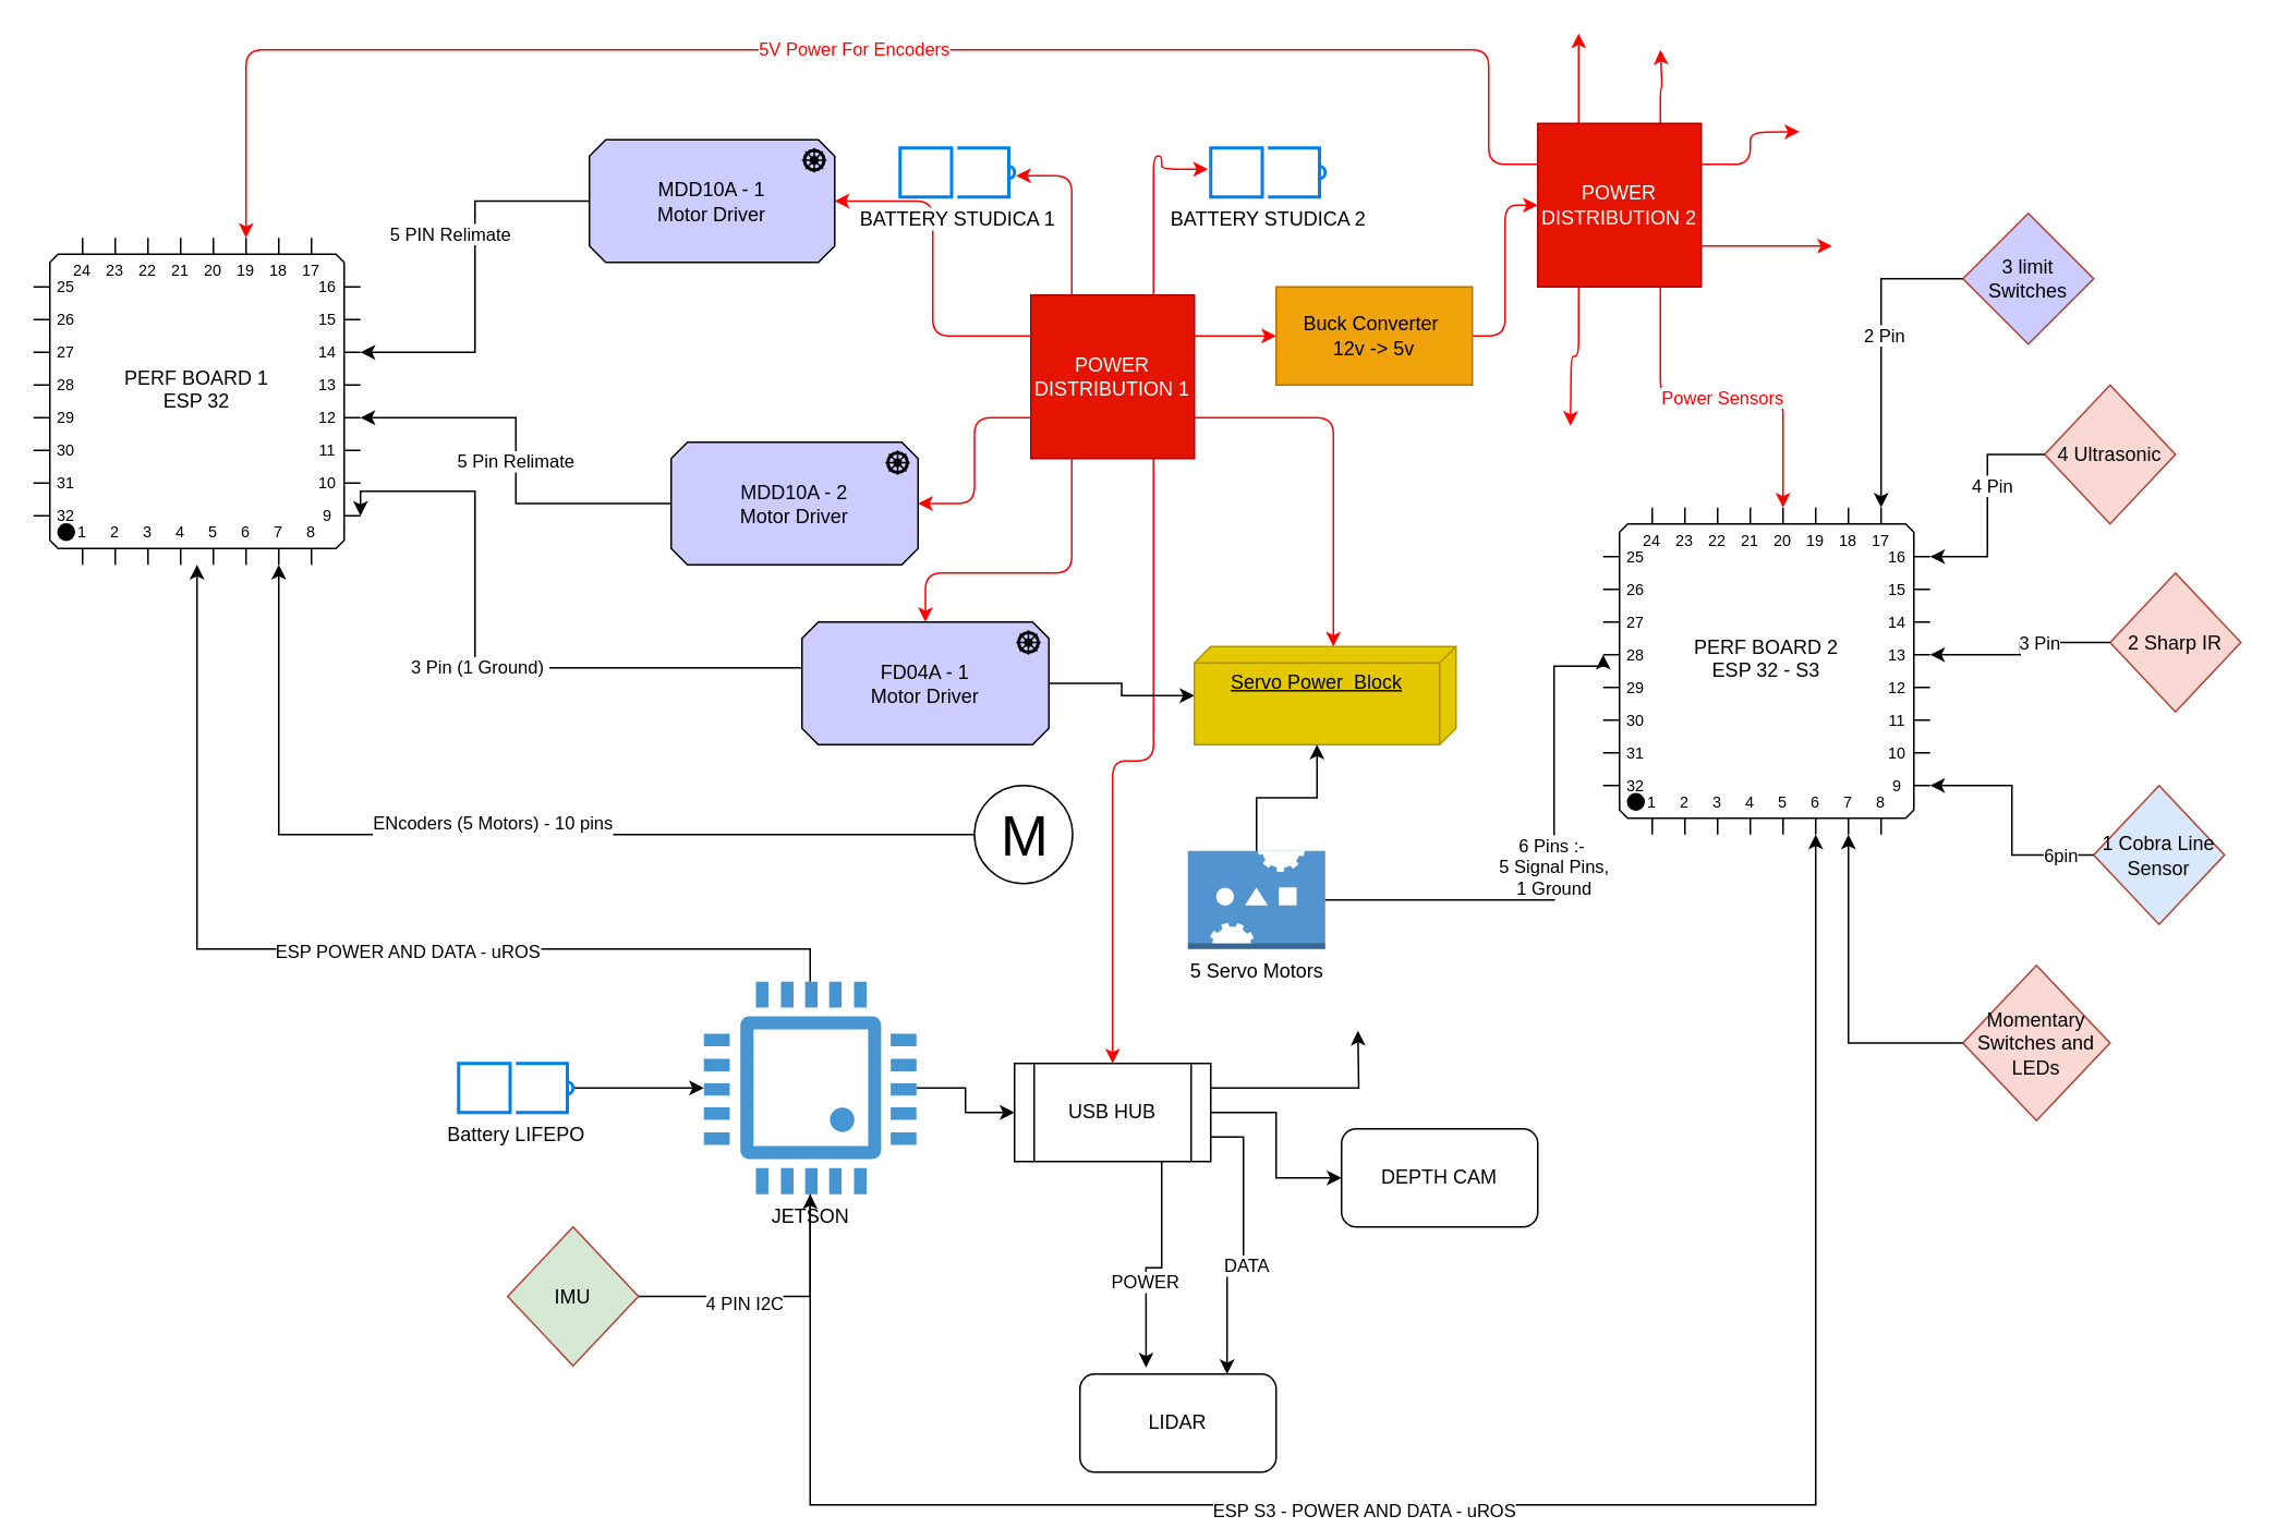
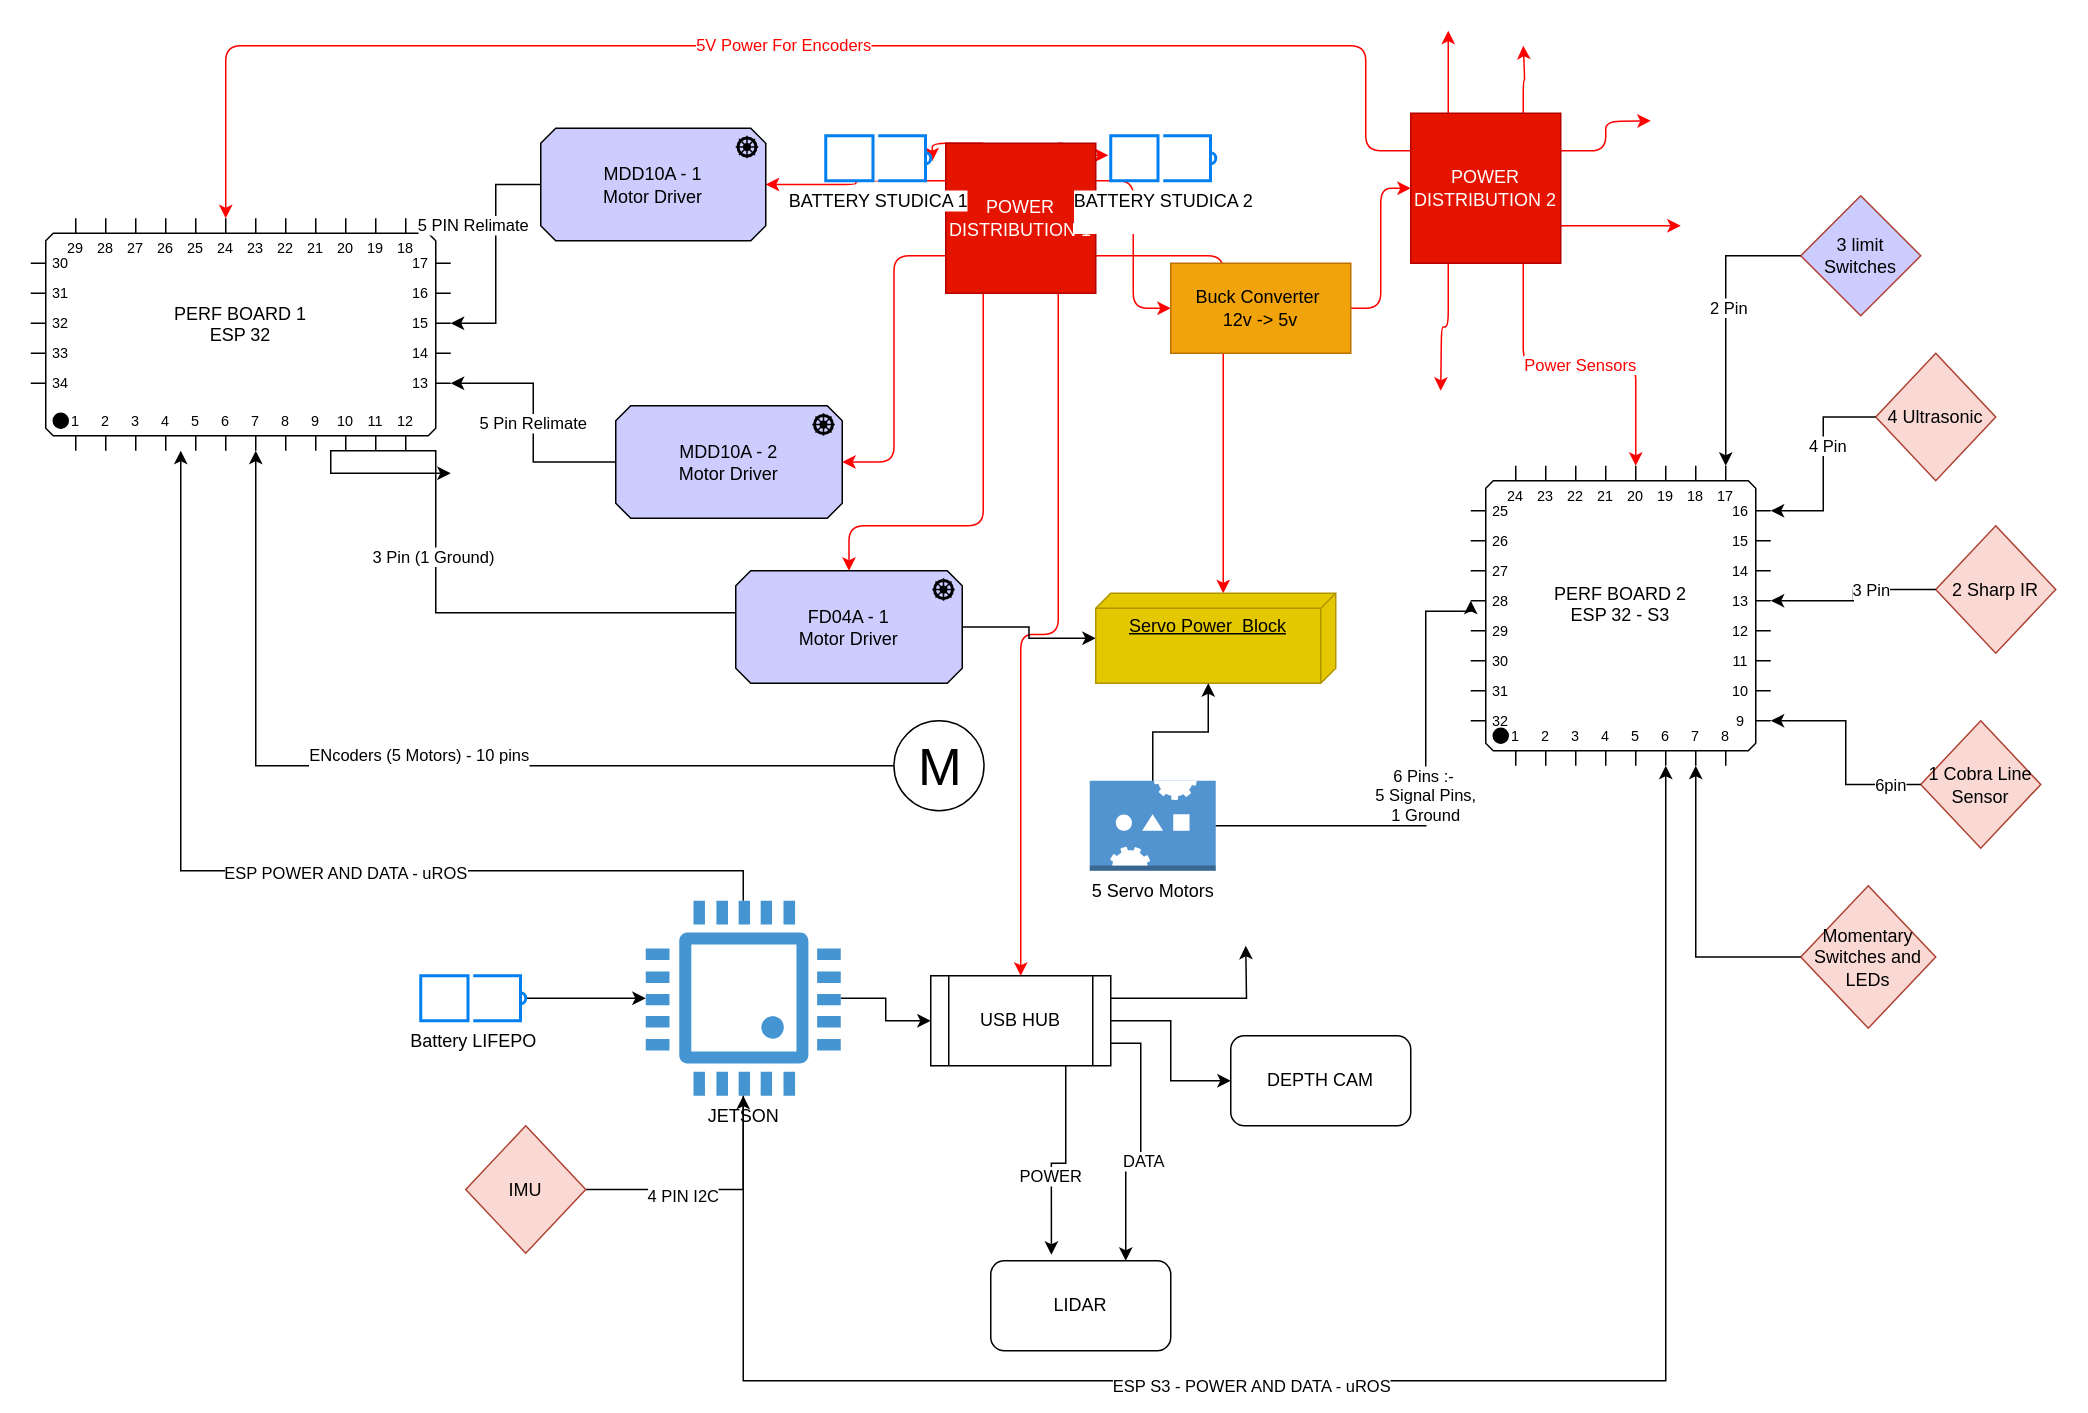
- <mxCell id="10" value="POWER DISTRIBUTION 1" style="rounded=0;whiteSpace=wrap;html=1;points=[[0,0.25,0,0,0],[0,0.75,0,0,0],[0.25,0,0,0,0],[0.25,1,0,0,0],[0.75,0,0,0,0],[0.75,1,0,0,0],[1,0.25,0,0,0],[1,0.75,0,0,0]];fillColor=#e51400;fontColor=#ffffff;strokeColor=#B20000;" vertex="1" parent="1"><mxGeometry x="630" y="180" width="100" height="100" as="geometry" /></mxCell>
+ <mxCell id="10" value="POWER DISTRIBUTION 1" style="rounded=0;whiteSpace=wrap;html=1;points=[[0,0.25,0,0,0],[0,0.75,0,0,0],[0.25,0,0,0,0],[0.25,1,0,0,0],[0.75,0,0,0,0],[0.75,1,0,0,0],[1,0.25,0,0,0],[1,0.75,0,0,0]];fillColor=#e51400;fontColor=#ffffff;strokeColor=#B20000;" vertex="1" parent="1"><mxGeometry x="630" y="95" width="100" height="100" as="geometry" /></mxCell>
- <mxCell id="17" value="PERF BOARD 1&lt;div&gt;ESP 32&lt;/div&gt;&lt;div&gt;&amp;nbsp;&lt;/div&gt;" style="shadow=0;dashed=0;align=center;html=1;strokeWidth=1;shape=mxgraph.electrical.logic_gates.qfp_ic;whiteSpace=wrap;labelNames=a,b,c,d,e,f,g,h,i,j,k,l,m,n,o,p,q,r,s,t,u,v,w,x,y,z,a1,b1,c1,d1,e1,f1,g1,h1,i1,j1,k1,l1,m1,n1;points=[[0,0,0,0,30],[0,0,0,0,50],[0,0,0,0,70],[0,0,0,0,90],[0,0,0,0,110],[0,0,0,0,130],[0,0,0,0,150],[0,0,0,0,170],[0,0,0,30,0],[0,0,0,50,0],[0,0,0,70,0],[0,0,0,90,0],[0,0,0,110,0],[0,0,0,130,0],[0,0,0,150,0],[0,0,0,170,0],[0,1,0,30,0],[0,1,0,50,0],[0,1,0,70,0],[0,1,0,90,0],[0,1,0,110,0],[0,1,0,130,0],[0,1,0,150,0],[0,1,0,170,0],[1,0,0,0,30],[1,0,0,0,50],[1,0,0,0,70],[1,0,0,0,90],[1,0,0,0,110],[1,0,0,0,130],[1,0,0,0,150],[1,0,0,0,170]];" vertex="1" parent="1"><mxGeometry x="20" y="145" width="200" height="200" as="geometry" /></mxCell>
+ <mxCell id="17" value="PERF BOARD 1&lt;div&gt;ESP 32&lt;/div&gt;&lt;div&gt;&amp;nbsp;&lt;/div&gt;" style="shadow=0;dashed=0;align=center;html=1;strokeWidth=1;shape=mxgraph.electrical.logic_gates.qfp_ic;whiteSpace=wrap;labelNames=a,b,c,d,e,f,g,h,i,j,k,l,m,n,o,p,q,r,s,t,u,v,w,x,y,z,a1,b1,c1,d1,e1,f1,g1,h1,i1,j1,k1,l1,m1,n1;points=[[0,0,0,0,30],[0,0,0,0,50],[0,0,0,0,70],[0,0,0,0,90],[0,0,0,0,110],[0,0,0,0,130],[0,0,0,0,150],[0,0,0,0,170],[0,0,0,30,0],[0,0,0,50,0],[0,0,0,70,0],[0,0,0,90,0],[0,0,0,110,0],[0,0,0,130,0],[0,0,0,150,0],[0,0,0,170,0],[0,1,0,30,0],[0,1,0,50,0],[0,1,0,70,0],[0,1,0,90,0],[0,1,0,110,0],[0,1,0,130,0],[0,1,0,150,0],[0,1,0,170,0],[1,0,0,0,30],[1,0,0,0,50],[1,0,0,0,70],[1,0,0,0,90],[1,0,0,0,110],[1,0,0,0,130],[1,0,0,0,150],[1,0,0,0,170]];" vertex="1" parent="1"><mxGeometry x="20" y="145" width="280" height="155" as="geometry" /></mxCell>
- <mxCell id="42" value="1 Cobra Line Sensor" style="rhombus;whiteSpace=wrap;html=1;fillColor=#dae8fc;strokeColor=#ae4132;" vertex="1" parent="1"><mxGeometry x="1280" y="480" width="80" height="85" as="geometry" /></mxCell>
+ <mxCell id="42" value="1 Cobra Line Sensor" style="rhombus;whiteSpace=wrap;html=1;fillColor=#fad9d5;strokeColor=#ae4132;" vertex="1" parent="1"><mxGeometry x="1280" y="480" width="80" height="85" as="geometry" /></mxCell>
- <mxCell id="68" value="IMU" style="rhombus;whiteSpace=wrap;html=1;fillColor=#d5e8d4;strokeColor=#ae4132;" vertex="1" parent="1"><mxGeometry x="310" y="750" width="80" height="85" as="geometry" /></mxCell>
+ <mxCell id="68" value="IMU" style="rhombus;whiteSpace=wrap;html=1;fillColor=#fad9d5;strokeColor=#ae4132;" vertex="1" parent="1"><mxGeometry x="310" y="750" width="80" height="85" as="geometry" /></mxCell>
